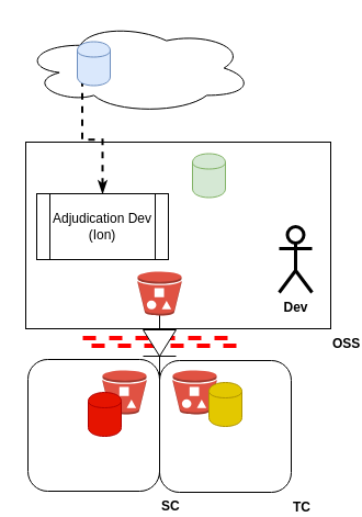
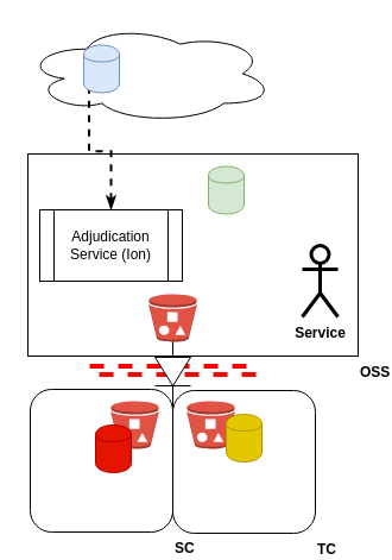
- <mxCell id="12" value="Adjudication Dev (Ion)" style="shape=process;whiteSpace=wrap;html=1;backgroundOutline=1;" vertex="1" parent="1"><mxGeometry x="33" y="176" width="120" height="60" as="geometry" /></mxCell>
+ <mxCell id="12" value="Adjudication Service (Ion)" style="shape=process;whiteSpace=wrap;html=1;backgroundOutline=1;" vertex="1" parent="1"><mxGeometry x="33" y="176" width="120" height="60" as="geometry" /></mxCell>
- <mxCell id="14" value="Dev&lt;br&gt;" style="shape=umlActor;verticalLabelPosition=bottom;labelBackgroundColor=#ffffff;verticalAlign=top;html=1;outlineConnect=0;strokeWidth=3;fontStyle=1" vertex="1" parent="1"><mxGeometry x="254" y="206" width="30" height="60" as="geometry" /></mxCell>
+ <mxCell id="14" value="Service&lt;br&gt;" style="shape=umlActor;verticalLabelPosition=bottom;labelBackgroundColor=#ffffff;verticalAlign=top;html=1;outlineConnect=0;strokeWidth=3;fontStyle=1" vertex="1" parent="1"><mxGeometry x="254" y="206" width="30" height="60" as="geometry" /></mxCell>
